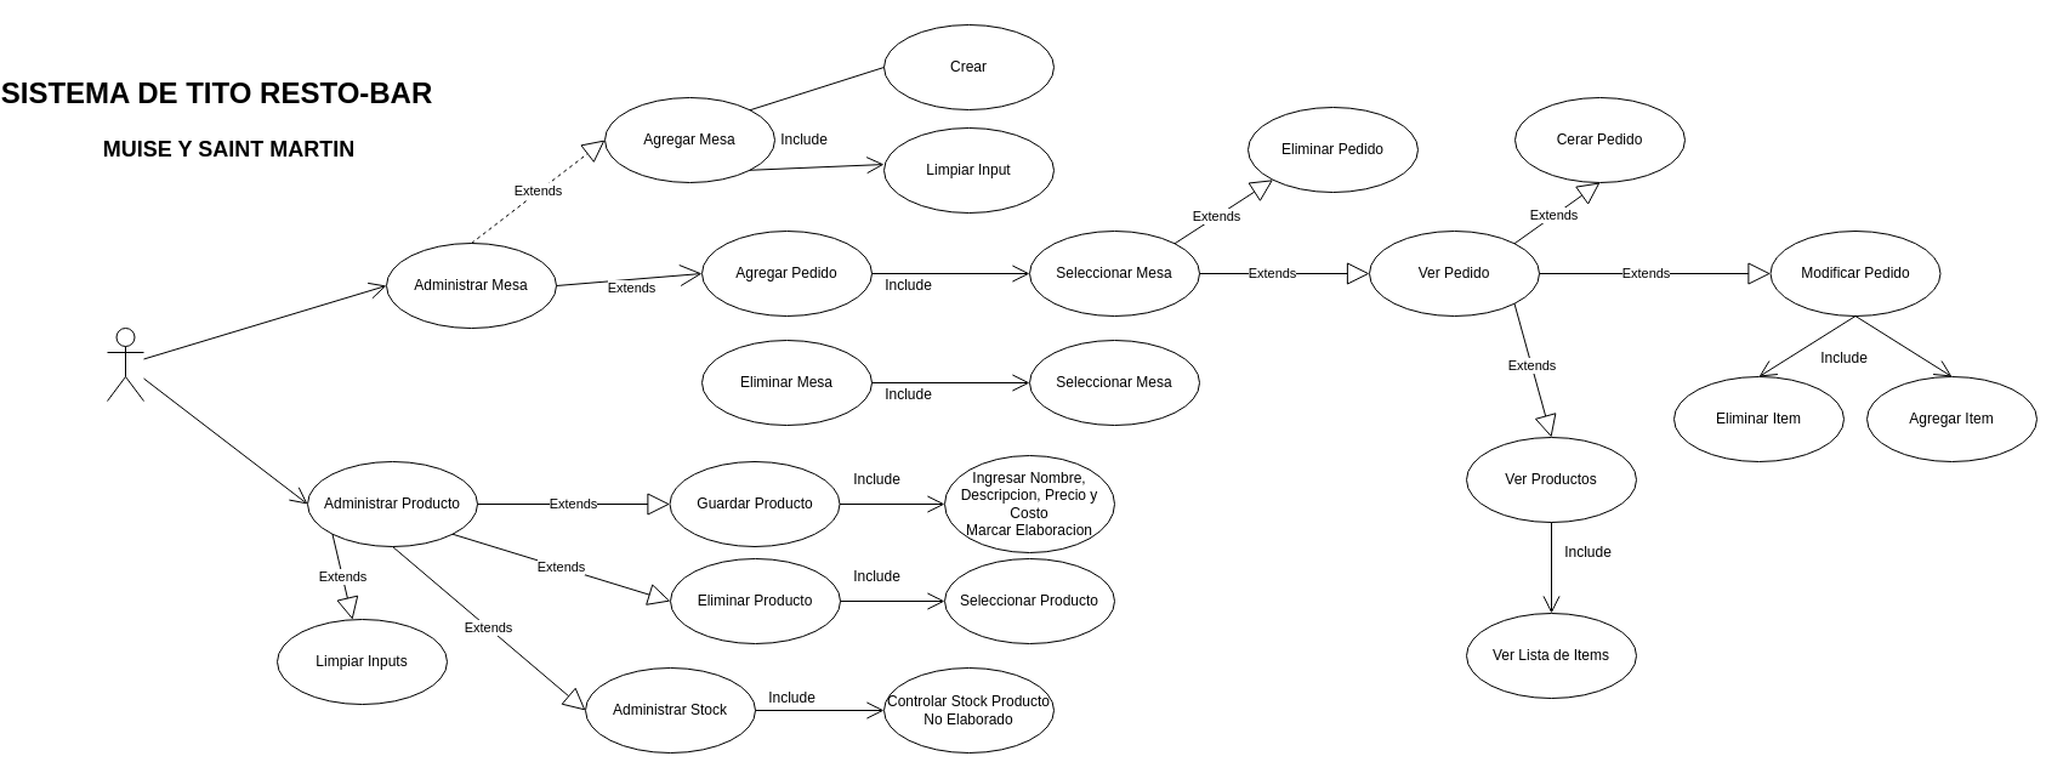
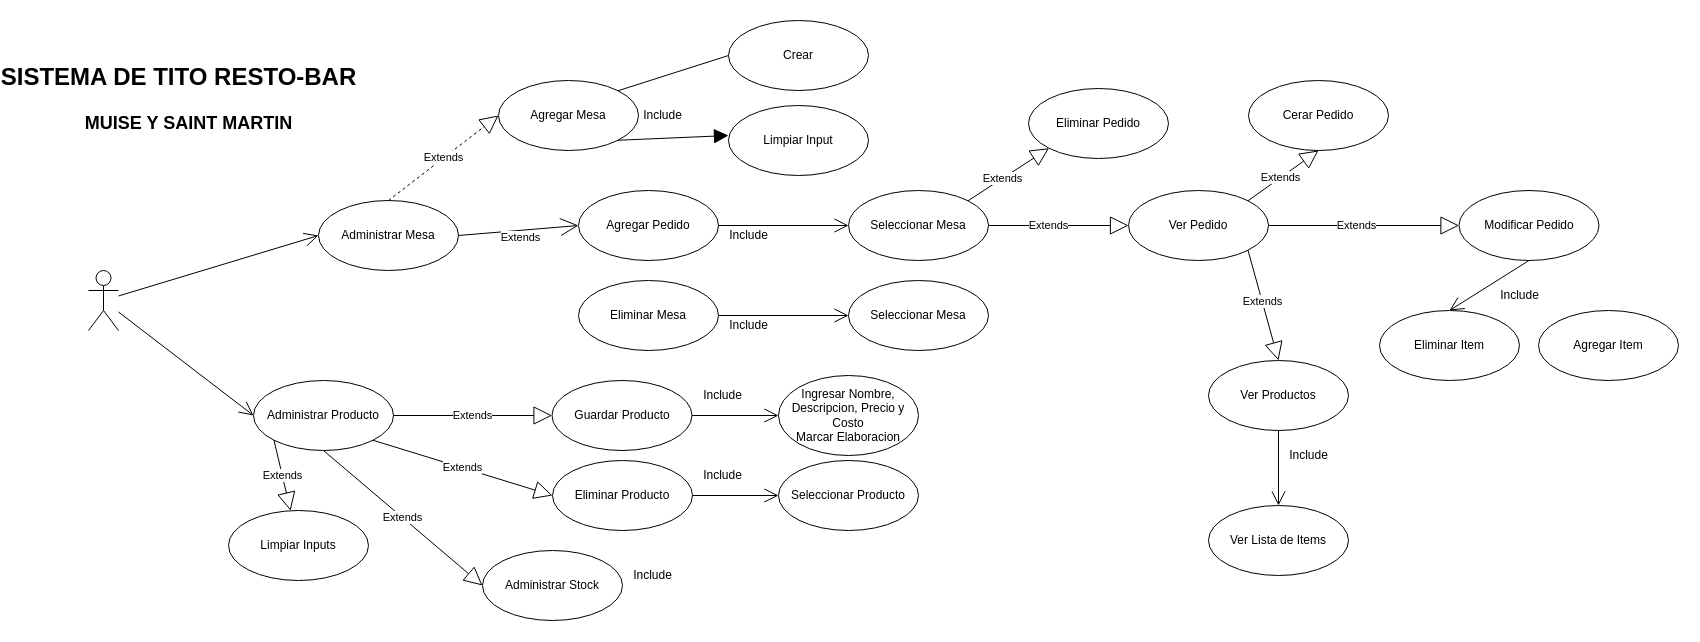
- <mxCell id="12" value="" style="endArrow=open;endFill=1;endSize=12;html=1;rounded=0;exitX=1;exitY=1;exitDx=0;exitDy=0;entryX=0;entryY=0.429;entryDx=0;entryDy=0;entryPerimeter=0;" parent="1" source="5" target="10" edge="1"><mxGeometry width="160" relative="1" as="geometry"><mxPoint x="670" y="120" as="sourcePoint" /><mxPoint x="830" y="120" as="targetPoint" /></mxGeometry></mxCell>
+ <mxCell id="12" value="" style="endArrow=block;endFill=1;endSize=12;html=1;rounded=0;exitX=1;exitY=1;exitDx=0;exitDy=0;entryX=0;entryY=0.429;entryDx=0;entryDy=0;entryPerimeter=0;" parent="1" source="5" target="10" edge="1"><mxGeometry width="160" relative="1" as="geometry"><mxPoint x="670" y="120" as="sourcePoint" /><mxPoint x="830" y="120" as="targetPoint" /></mxGeometry></mxCell>
- <mxCell id="39" value="" style="endArrow=open;endFill=1;endSize=12;html=1;rounded=0;exitX=0.5;exitY=1;exitDx=0;exitDy=0;entryX=0.5;entryY=0;entryDx=0;entryDy=0;" parent="1" source="37" target="40" edge="1"><mxGeometry width="160" relative="1" as="geometry"><mxPoint x="1600.5" y="440" as="sourcePoint" /><mxPoint x="1680.5" y="390" as="targetPoint" /></mxGeometry></mxCell>
- <mxCell id="47" value="" style="endArrow=open;endFill=1;endSize=12;html=1;rounded=0;exitX=1;exitY=0.5;exitDx=0;exitDy=0;entryX=0;entryY=0.5;entryDx=0;entryDy=0;" parent="1" source="45" target="48" edge="1"><mxGeometry width="160" relative="1" as="geometry"><mxPoint x="617" y="610" as="sourcePoint" /><mxPoint x="703" y="585" as="targetPoint" /></mxGeometry></mxCell>
- <mxCell id="48" value="Controlar Stock Producto No Elaborado" style="ellipse;whiteSpace=wrap;html=1;" parent="1" vertex="1"><mxGeometry x="660" y="550" width="140" height="70" as="geometry" /></mxCell>
